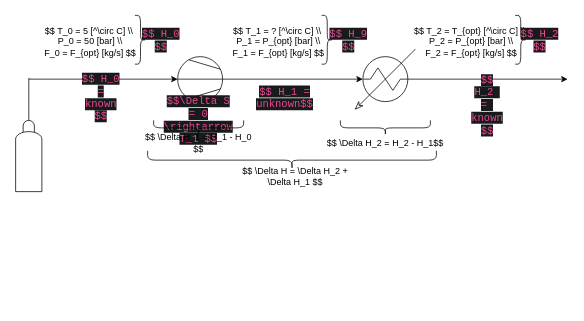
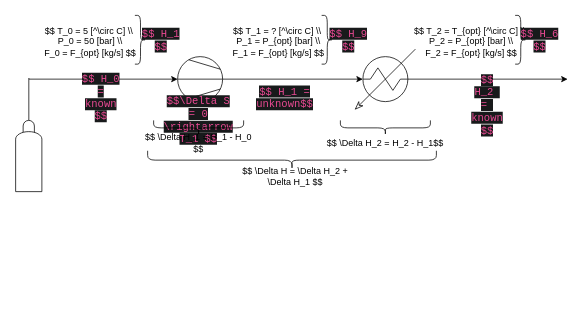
- <mxCell id="23" value="&lt;font color=&quot;#e94a93&quot; face=&quot;SFMono-Regular, Menlo, Monaco, Consolas, Liberation Mono, Courier New, monospace&quot;&gt;&lt;span style=&quot;font-size: 14px ; background-color: rgb(24 , 26 , 27)&quot;&gt;$$ H_0 $$&lt;/span&gt;&lt;/font&gt;" style="text;html=1;strokeColor=none;fillColor=none;align=center;verticalAlign=middle;whiteSpace=wrap;rounded=0;shadow=0;glass=0;sketch=0;" vertex="1" parent="1"><mxGeometry x="184" y="37.5" width="60" height="30" as="geometry" /></mxCell>
+ <mxCell id="23" value="&lt;font color=&quot;#e94a93&quot; face=&quot;SFMono-Regular, Menlo, Monaco, Consolas, Liberation Mono, Courier New, monospace&quot;&gt;&lt;span style=&quot;font-size: 14px ; background-color: rgb(24 , 26 , 27)&quot;&gt;$$ H_1 $$&lt;/span&gt;&lt;/font&gt;" style="text;html=1;strokeColor=none;fillColor=none;align=center;verticalAlign=middle;whiteSpace=wrap;rounded=0;shadow=0;glass=0;sketch=0;" vertex="1" parent="1"><mxGeometry x="184" y="37.5" width="60" height="30" as="geometry" /></mxCell>
- <mxCell id="25" value="&lt;font color=&quot;#e94a93&quot; face=&quot;SFMono-Regular, Menlo, Monaco, Consolas, Liberation Mono, Courier New, monospace&quot;&gt;&lt;span style=&quot;font-size: 14px ; background-color: rgb(24 , 26 , 27)&quot;&gt;$$ H_2 $$&lt;/span&gt;&lt;/font&gt;" style="text;html=1;strokeColor=none;fillColor=none;align=center;verticalAlign=middle;whiteSpace=wrap;rounded=0;shadow=0;glass=0;sketch=0;" vertex="1" parent="1"><mxGeometry x="689" y="37.5" width="60" height="30" as="geometry" /></mxCell>
+ <mxCell id="25" value="&lt;font color=&quot;#e94a93&quot; face=&quot;SFMono-Regular, Menlo, Monaco, Consolas, Liberation Mono, Courier New, monospace&quot;&gt;&lt;span style=&quot;font-size: 14px ; background-color: rgb(24 , 26 , 27)&quot;&gt;$$ H_6 $$&lt;/span&gt;&lt;/font&gt;" style="text;html=1;strokeColor=none;fillColor=none;align=center;verticalAlign=middle;whiteSpace=wrap;rounded=0;shadow=0;glass=0;sketch=0;" vertex="1" parent="1"><mxGeometry x="689" y="37.5" width="60" height="30" as="geometry" /></mxCell>
